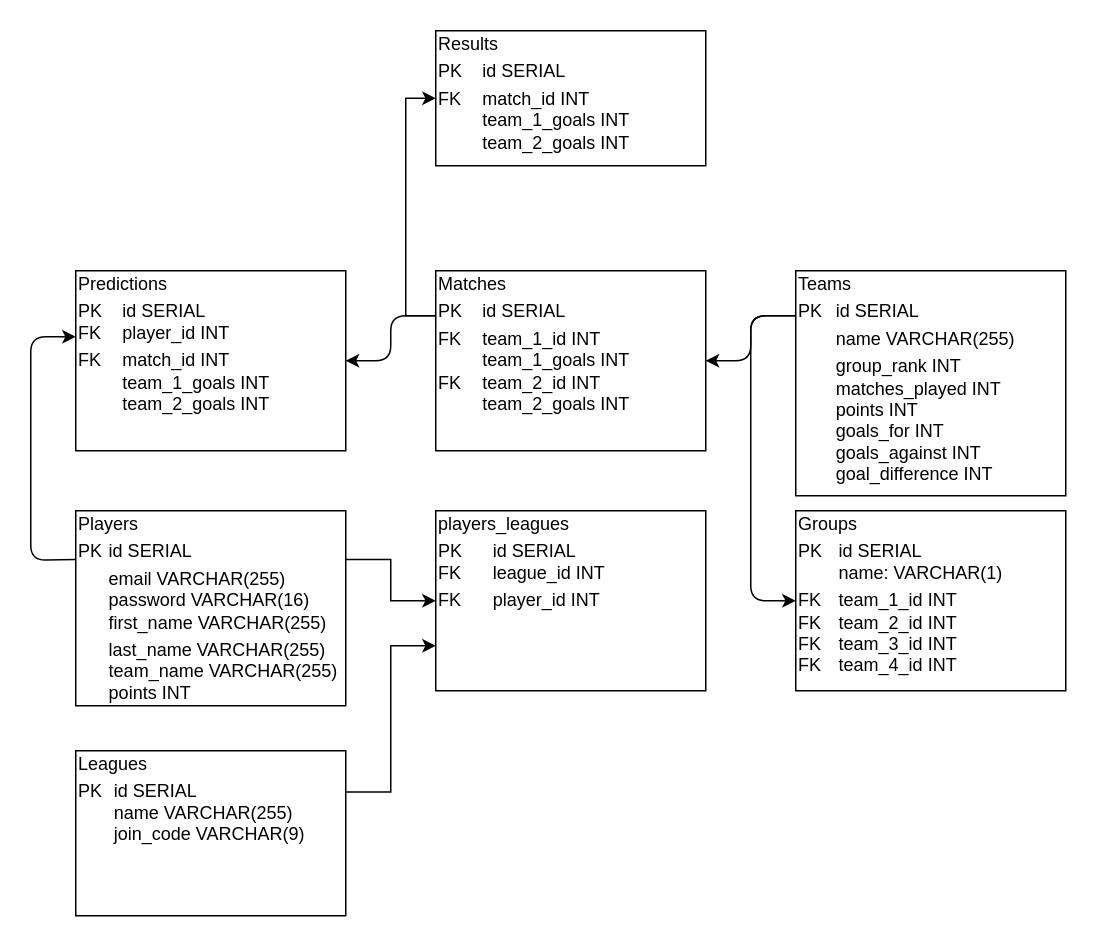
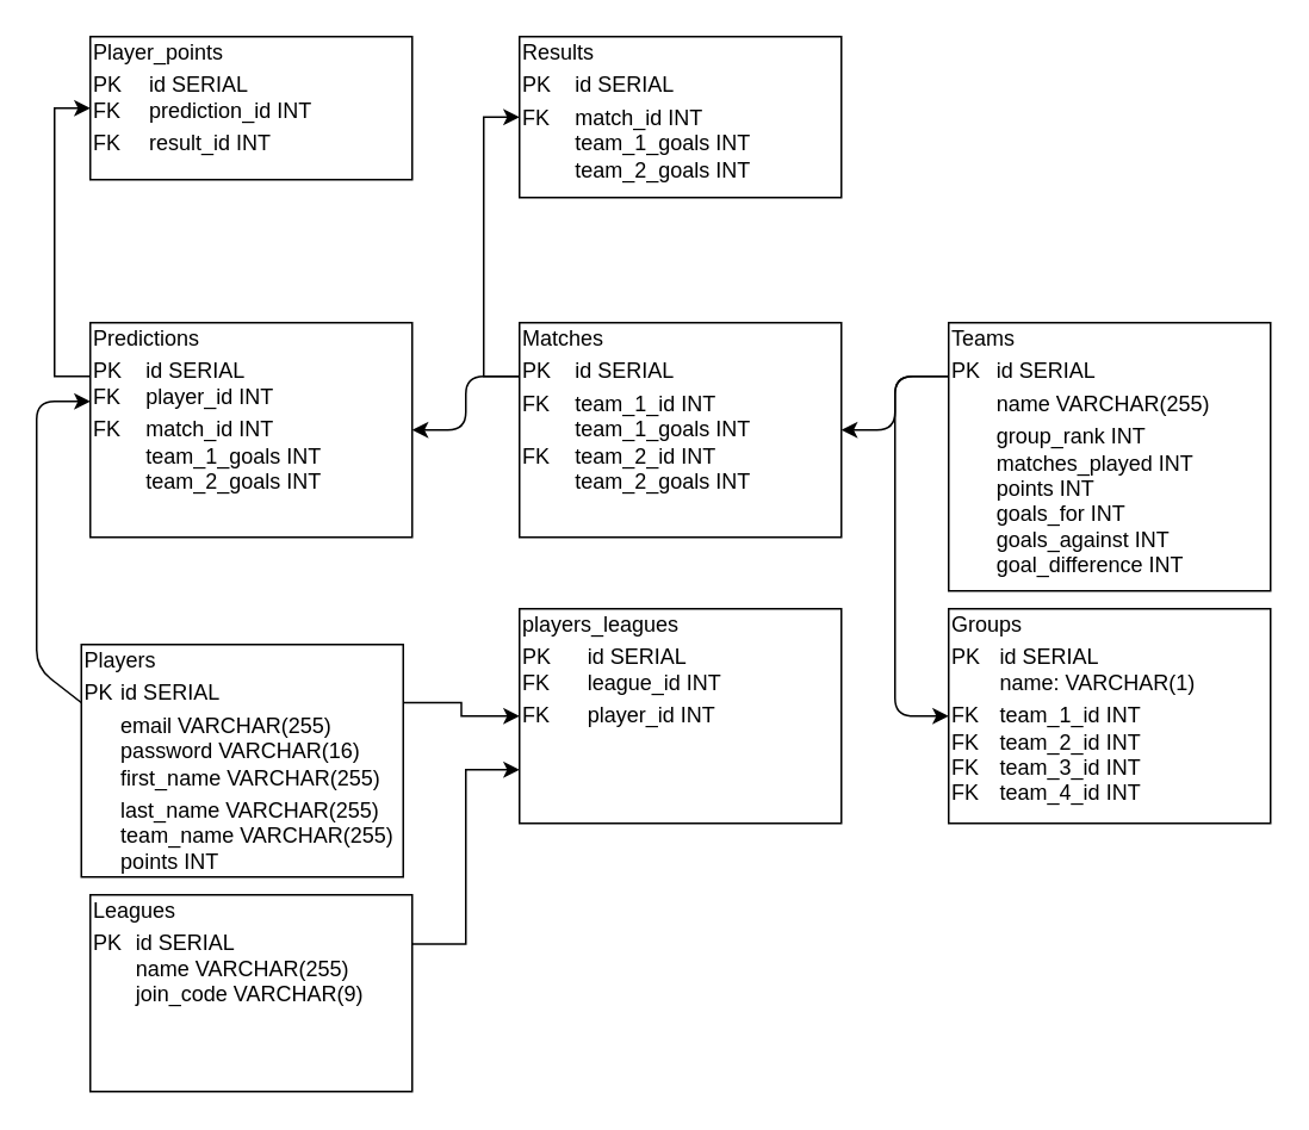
+ <mxCell id="18" value="&lt;div style=&quot;box-sizing: border-box ; width: 100% ; padding: 2px&quot;&gt;Player_points&lt;/div&gt;&lt;table style=&quot;width: 100% ; font-size: 1em&quot; cellpadding=&quot;2&quot; cellspacing=&quot;0&quot;&gt;&lt;tbody&gt;&lt;tr&gt;&lt;td&gt;PK&lt;br&gt;FK&lt;/td&gt;&lt;td&gt;id SERIAL&lt;br&gt;prediction_id INT&lt;/td&gt;&lt;/tr&gt;&lt;tr&gt;&lt;td&gt;FK&lt;br&gt;&lt;br&gt;&lt;/td&gt;&lt;td&gt;result_id INT&lt;br&gt;&lt;br&gt;&lt;/td&gt;&lt;/tr&gt;&lt;/tbody&gt;&lt;/table&gt;" style="verticalAlign=top;align=left;overflow=fill;html=1;labelBackgroundColor=none;" vertex="1" parent="1"><mxGeometry x="50" y="20" width="180" height="80" as="geometry" /></mxCell>
+ <mxCell id="10" style="edgeStyle=orthogonalEdgeStyle;rounded=0;orthogonalLoop=1;jettySize=auto;html=1;exitX=0;exitY=0.25;exitDx=0;exitDy=0;entryX=0;entryY=0.5;entryDx=0;entryDy=0;" edge="1" parent="1" source="11" target="18"><mxGeometry relative="1" as="geometry" /></mxCell>
- <mxCell id="3" value="&lt;div style=&quot;box-sizing: border-box ; width: 100% ; padding: 2px&quot;&gt;Players&lt;/div&gt;&lt;table style=&quot;width: 100% ; font-size: 1em&quot; cellpadding=&quot;2&quot; cellspacing=&quot;0&quot;&gt;&lt;tbody&gt;&lt;tr&gt;&lt;td&gt;PK&lt;/td&gt;&lt;td&gt;id SERIAL&lt;/td&gt;&lt;/tr&gt;&lt;tr&gt;&lt;td&gt;&lt;br&gt;&lt;/td&gt;&lt;td&gt;email VARCHAR(255)&lt;br&gt;password VARCHAR(16)&lt;br&gt;first_name VARCHAR(255)&lt;/td&gt;&lt;/tr&gt;&lt;tr&gt;&lt;td&gt;&lt;/td&gt;&lt;td&gt;last_name VARCHAR(255)&lt;br&gt;team_name VARCHAR(255)&lt;br&gt;points INT&lt;/td&gt;&lt;/tr&gt;&lt;/tbody&gt;&lt;/table&gt;" style="verticalAlign=top;align=left;overflow=fill;html=1;labelBackgroundColor=none;" vertex="1" parent="1"><mxGeometry x="50" y="340" width="180" height="130" as="geometry" /></mxCell>
+ <mxCell id="3" value="&lt;div style=&quot;box-sizing: border-box ; width: 100% ; padding: 2px&quot;&gt;Players&lt;/div&gt;&lt;table style=&quot;width: 100% ; font-size: 1em&quot; cellpadding=&quot;2&quot; cellspacing=&quot;0&quot;&gt;&lt;tbody&gt;&lt;tr&gt;&lt;td&gt;PK&lt;/td&gt;&lt;td&gt;id SERIAL&lt;/td&gt;&lt;/tr&gt;&lt;tr&gt;&lt;td&gt;&lt;br&gt;&lt;/td&gt;&lt;td&gt;email VARCHAR(255)&lt;br&gt;password VARCHAR(16)&lt;br&gt;first_name VARCHAR(255)&lt;/td&gt;&lt;/tr&gt;&lt;tr&gt;&lt;td&gt;&lt;/td&gt;&lt;td&gt;last_name VARCHAR(255)&lt;br&gt;team_name VARCHAR(255)&lt;br&gt;points INT&lt;/td&gt;&lt;/tr&gt;&lt;/tbody&gt;&lt;/table&gt;" style="verticalAlign=top;align=left;overflow=fill;html=1;labelBackgroundColor=none;" vertex="1" parent="1"><mxGeometry x="45" y="360" width="180" height="130" as="geometry" /></mxCell>
